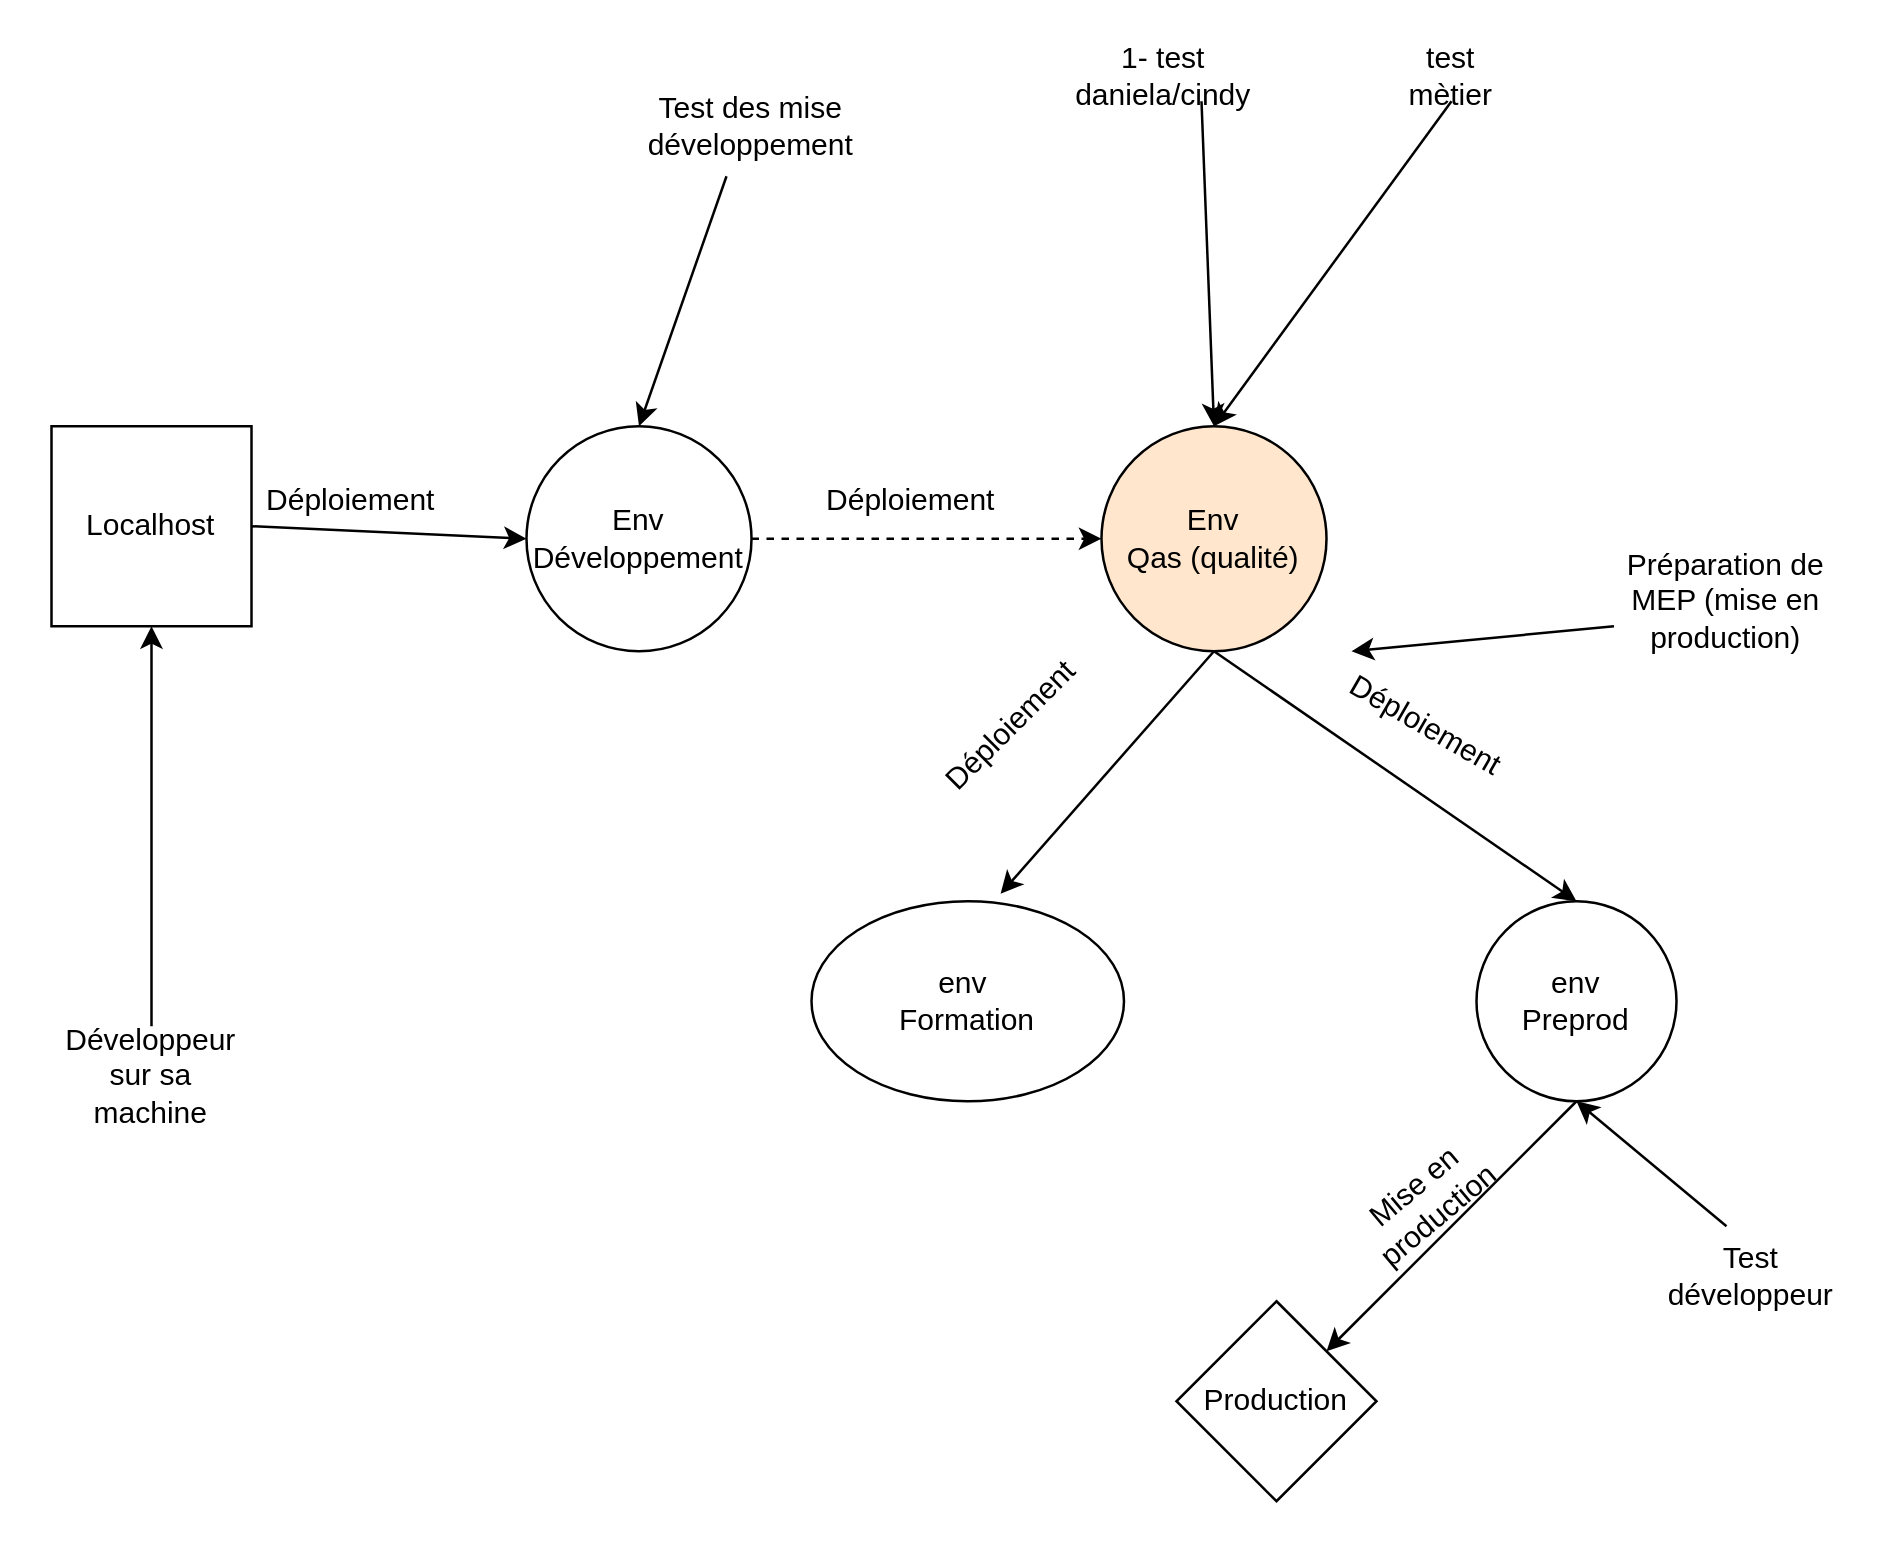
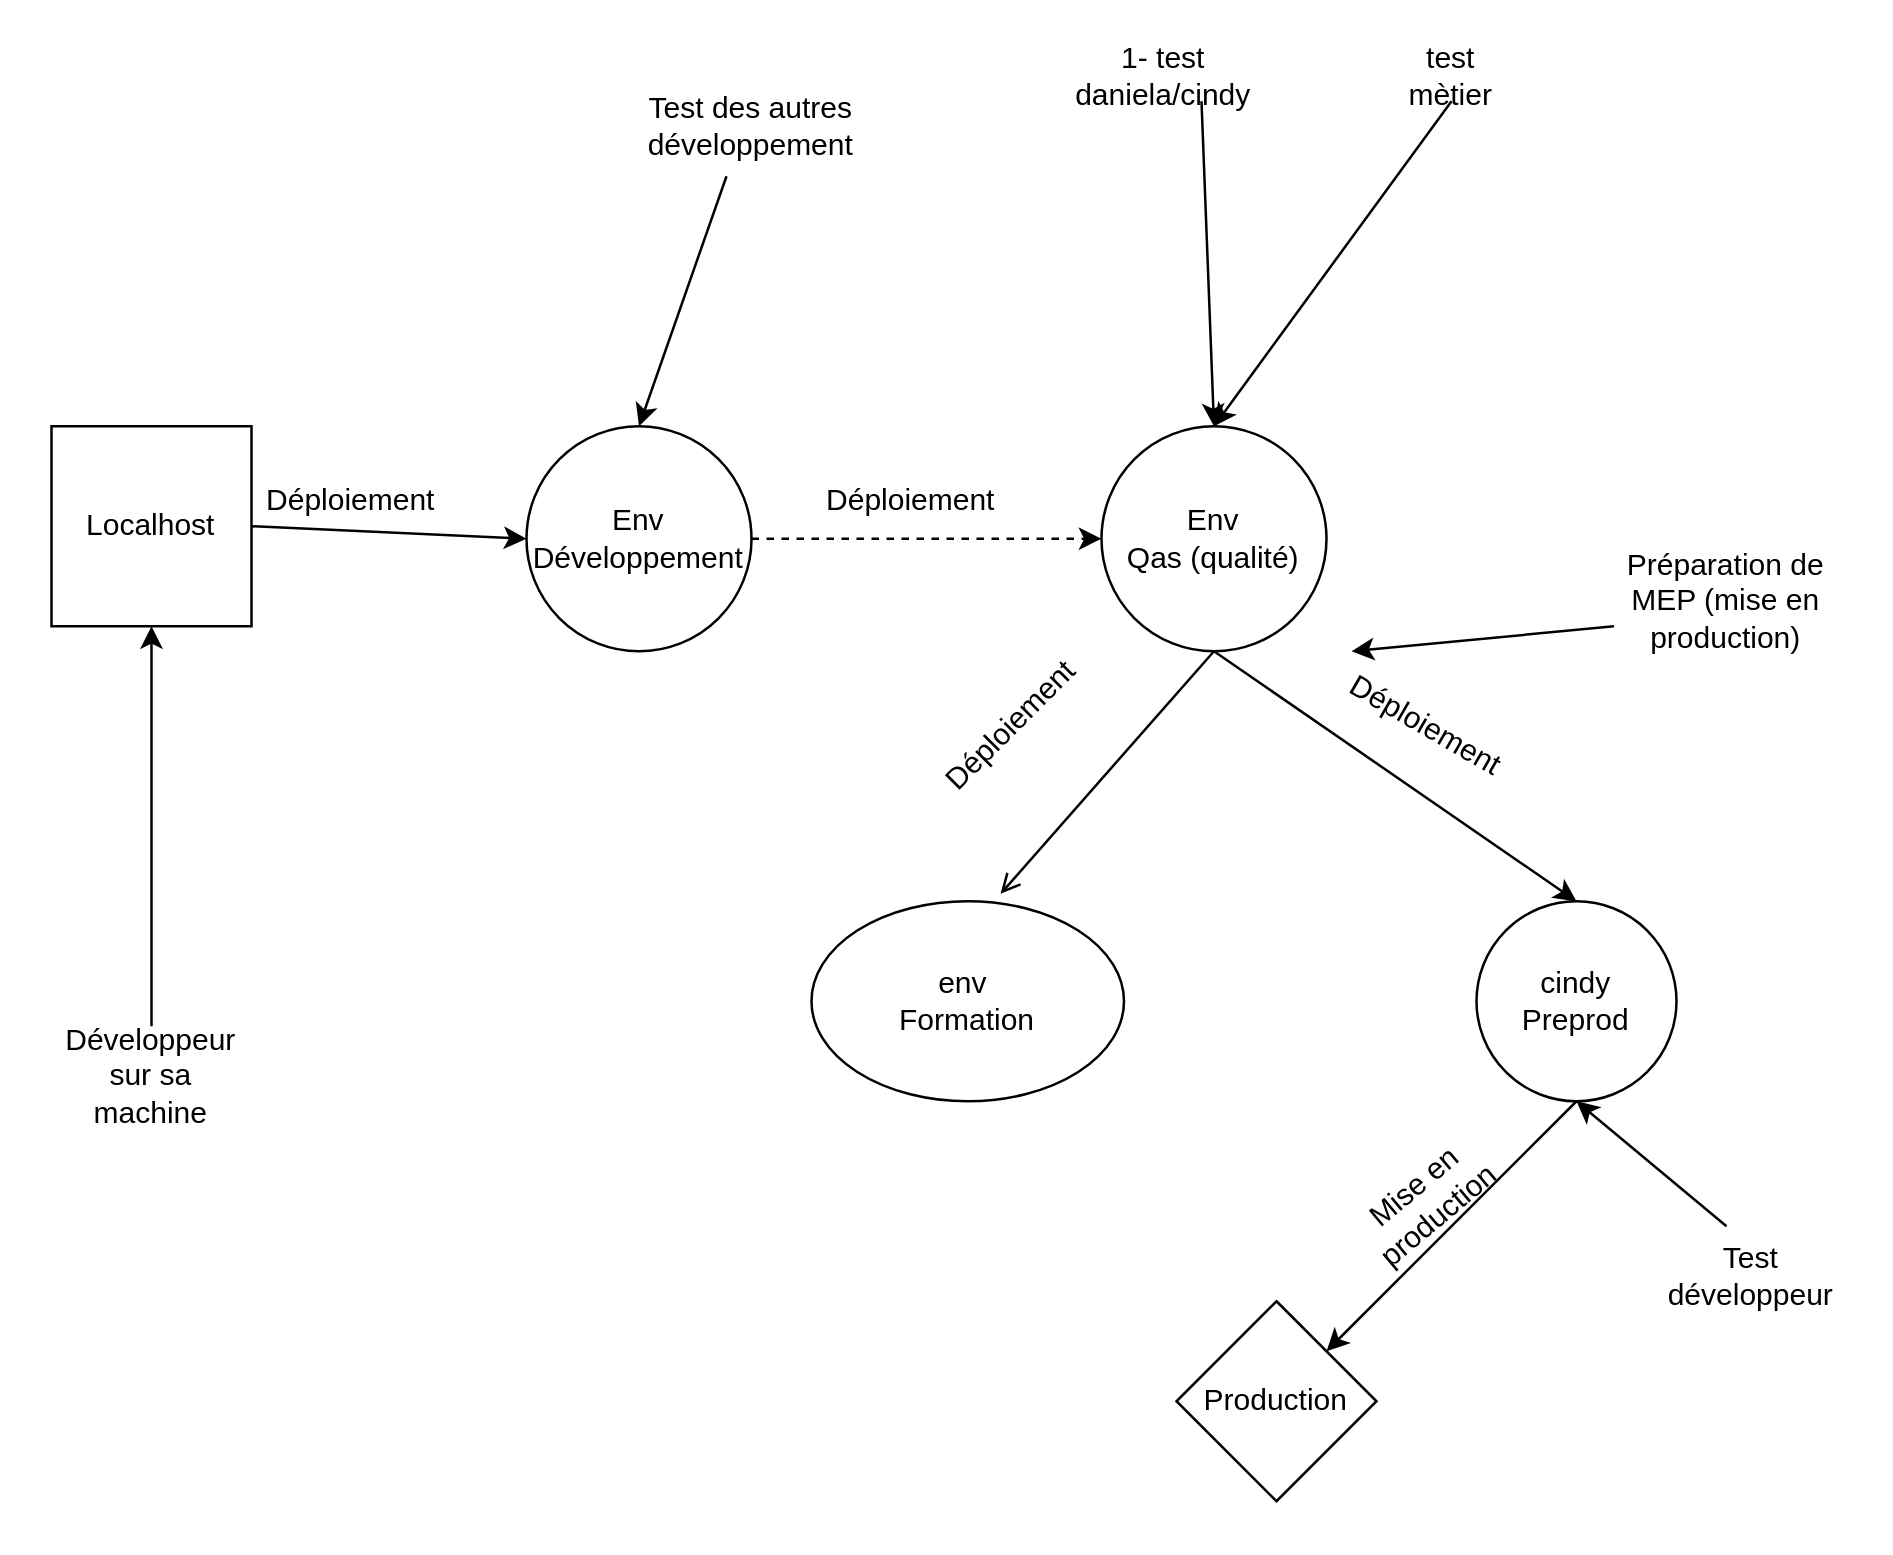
- <mxCell id="13" value="Test des mise développement" style="text;html=1;strokeColor=none;fillColor=none;align=center;verticalAlign=middle;whiteSpace=wrap;rounded=0;" vertex="1" parent="1"><mxGeometry x="270" y="40" width="60" height="20" as="geometry" /></mxCell>
+ <mxCell id="13" value="Test des autres développement" style="text;html=1;strokeColor=none;fillColor=none;align=center;verticalAlign=middle;whiteSpace=wrap;rounded=0;" vertex="1" parent="1"><mxGeometry x="270" y="40" width="60" height="20" as="geometry" /></mxCell>
- <mxCell id="4" value="Env&lt;br&gt;Qas (qualité)" style="ellipse;whiteSpace=wrap;html=1;aspect=fixed;fillColor=#ffe6cc;" vertex="1" parent="1"><mxGeometry x="440" y="170" width="90" height="90" as="geometry" /></mxCell>
+ <mxCell id="4" value="Env&lt;br&gt;Qas (qualité)" style="ellipse;whiteSpace=wrap;html=1;aspect=fixed;" vertex="1" parent="1"><mxGeometry x="440" y="170" width="90" height="90" as="geometry" /></mxCell>
- <mxCell id="20" value="" style="endArrow=classic;html=1;exitX=0.5;exitY=1;exitDx=0;exitDy=0;entryX=0.605;entryY=-0.037;entryDx=0;entryDy=0;entryPerimeter=0;" edge="1" parent="1" source="4" target="6"><mxGeometry width="50" height="50" relative="1" as="geometry"><mxPoint x="300" y="370" as="sourcePoint" /><mxPoint x="350" y="320" as="targetPoint" /></mxGeometry></mxCell>
+ <mxCell id="20" value="" style="endArrow=open;html=1;exitX=0.5;exitY=1;exitDx=0;exitDy=0;entryX=0.605;entryY=-0.037;entryDx=0;entryDy=0;entryPerimeter=0;" edge="1" parent="1" source="4" target="6"><mxGeometry width="50" height="50" relative="1" as="geometry"><mxPoint x="300" y="370" as="sourcePoint" /><mxPoint x="350" y="320" as="targetPoint" /></mxGeometry></mxCell>
- <mxCell id="5" value="env&lt;br&gt;Preprod" style="ellipse;whiteSpace=wrap;html=1;aspect=fixed;" vertex="1" parent="1"><mxGeometry x="590" y="360" width="80" height="80" as="geometry" /></mxCell>
+ <mxCell id="5" value="cindy&lt;br&gt;Preprod" style="ellipse;whiteSpace=wrap;html=1;aspect=fixed;" vertex="1" parent="1"><mxGeometry x="590" y="360" width="80" height="80" as="geometry" /></mxCell>
